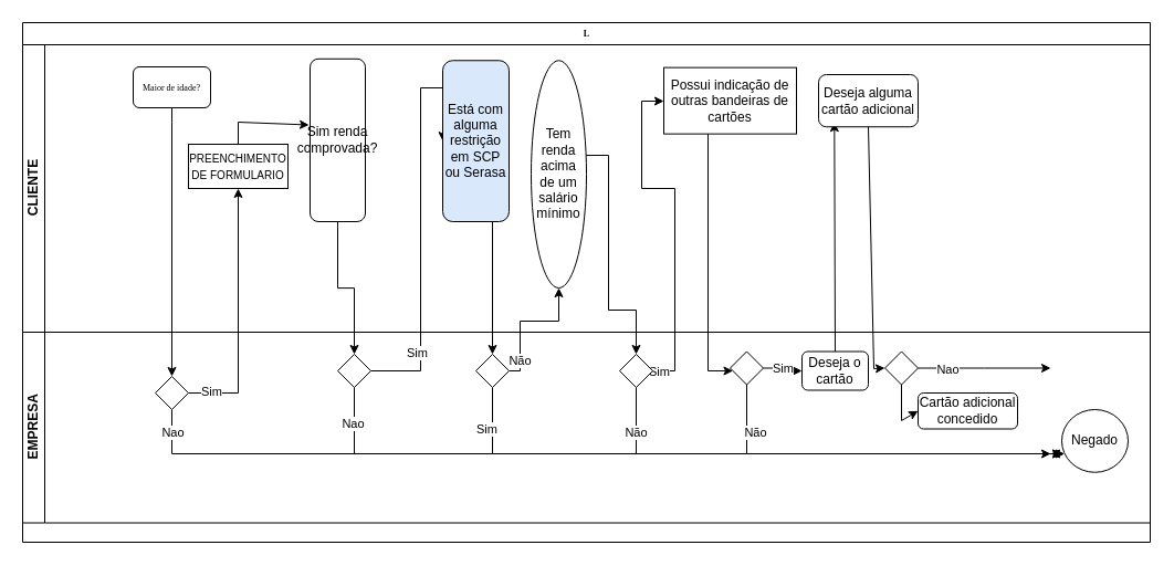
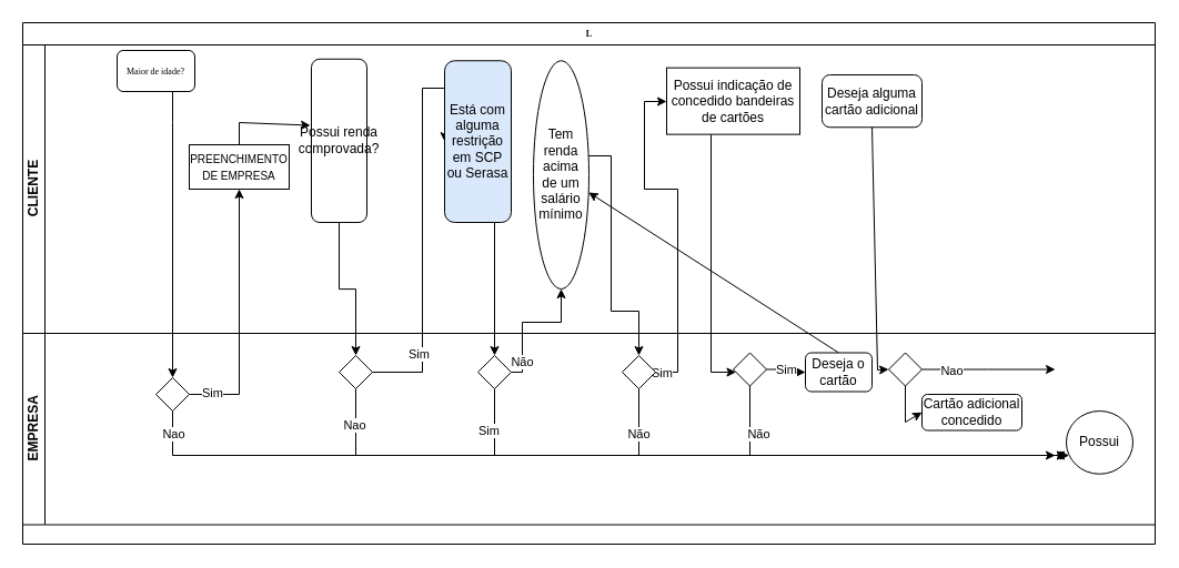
- <mxCell id="19" value="Maior de idade?" style="rounded=1;whiteSpace=wrap;html=1;shadow=0;labelBackgroundColor=none;strokeWidth=1;fontFamily=Verdana;fontSize=8;align=center;" parent="18" vertex="1"><mxGeometry x="100" y="20.0" width="70" height="37" as="geometry" /></mxCell>
+ <mxCell id="19" value="Maior de idade?" style="rounded=1;whiteSpace=wrap;html=1;shadow=0;labelBackgroundColor=none;strokeWidth=1;fontFamily=Verdana;fontSize=8;align=center;" parent="18" vertex="1"><mxGeometry x="85" y="5" width="70" height="37" as="geometry" /></mxCell>
- <mxCell id="25" value="Possui indicação de outras bandeiras de cartões" style="whiteSpace=wrap;html=1;" parent="18" vertex="1"><mxGeometry x="580" y="20.63" width="120" height="60" as="geometry" /></mxCell>
+ <mxCell id="25" value="Possui indicação de concedido bandeiras de cartões" style="whiteSpace=wrap;html=1;" parent="18" vertex="1"><mxGeometry x="580" y="20.63" width="120" height="60" as="geometry" /></mxCell>
- <mxCell id="21" value="Sim renda comprovada?" style="rounded=1;whiteSpace=wrap;html=1;" parent="18" vertex="1"><mxGeometry x="260" y="12.75" width="50" height="147.25" as="geometry" /></mxCell>
+ <mxCell id="21" value="Possui renda comprovada?" style="rounded=1;whiteSpace=wrap;html=1;" parent="18" vertex="1"><mxGeometry x="260" y="12.75" width="50" height="147.25" as="geometry" /></mxCell>
- <mxCell id="20" value="&lt;font style=&quot;font-size: 10px;&quot;&gt;PREENCHIMENTO DE FORMULARIO&lt;/font&gt;" style="whiteSpace=wrap;html=1;" parent="18" vertex="1"><mxGeometry x="150" y="90" width="90" height="40" as="geometry" /></mxCell>
+ <mxCell id="20" value="&lt;font style=&quot;font-size: 10px;&quot;&gt;PREENCHIMENTO DE EMPRESA&lt;/font&gt;" style="whiteSpace=wrap;html=1;" parent="18" vertex="1"><mxGeometry x="150" y="90" width="90" height="40" as="geometry" /></mxCell>
- <mxCell id="16" value="" style="endArrow=classic;html=1;rounded=0;exitX=0.5;exitY=0;exitDx=0;exitDy=0;entryX=0.159;entryY=0.914;entryDx=0;entryDy=0;entryPerimeter=0;" parent="2" source="46" target="26" edge="1"><mxGeometry width="50" height="50" relative="1" as="geometry"><mxPoint x="470" y="300" as="sourcePoint" /><mxPoint x="520" y="250" as="targetPoint" /></mxGeometry></mxCell>
+ <mxCell id="16" value="" style="endArrow=classic;html=1;rounded=0;exitX=0.5;exitY=0;exitDx=0;exitDy=0;" parent="2" source="46" target="24" edge="1"><mxGeometry width="50" height="50" relative="1" as="geometry"><mxPoint x="470" y="300" as="sourcePoint" /><mxPoint x="520" y="250" as="targetPoint" /></mxGeometry></mxCell>
- <mxCell id="29" value="Negado" style="ellipse;whiteSpace=wrap;html=1;" parent="27" vertex="1"><mxGeometry x="940" y="70" width="60" height="56.76" as="geometry" /></mxCell>
+ <mxCell id="29" value="Possui" style="ellipse;whiteSpace=wrap;html=1;" parent="27" vertex="1"><mxGeometry x="940" y="70" width="60" height="56.76" as="geometry" /></mxCell>
